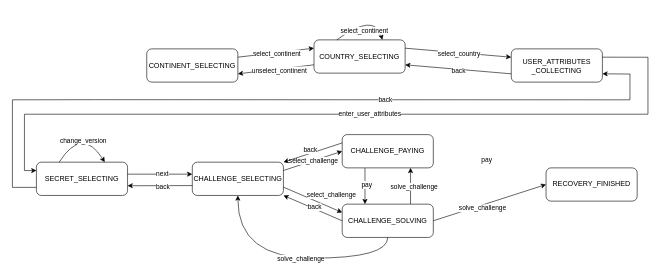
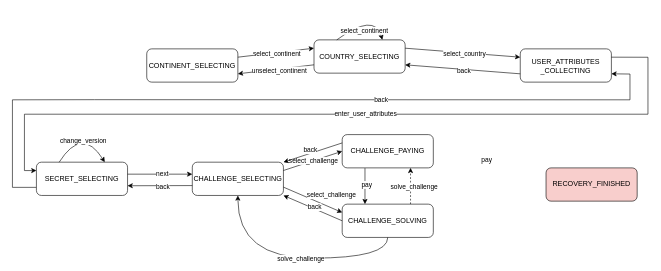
- <mxCell id="4" value="USER_ATTRIBUTES&lt;br&gt;_COLLECTING" style="rounded=1;whiteSpace=wrap;html=1;container=0;" parent="1" vertex="1"><mxGeometry x="852" y="81" width="152.0" height="55.5" as="geometry" /></mxCell>
+ <mxCell id="4" value="USER_ATTRIBUTES&lt;br&gt;_COLLECTING" style="rounded=1;whiteSpace=wrap;html=1;container=0;" parent="1" vertex="1"><mxGeometry x="867" y="81" width="152.0" height="55.5" as="geometry" /></mxCell>
- <mxCell id="33" value="RECOVERY_FINISHED" style="rounded=1;whiteSpace=wrap;html=1;container=0;" parent="1" vertex="1"><mxGeometry x="910" y="279.5" width="152.0" height="55.5" as="geometry" /></mxCell>
+ <mxCell id="33" value="RECOVERY_FINISHED" style="rounded=1;whiteSpace=wrap;html=1;container=0;fillColor=#f8cecc;" parent="1" vertex="1"><mxGeometry x="910" y="279.5" width="152.0" height="55.5" as="geometry" /></mxCell>
- <mxCell id="23" style="edgeStyle=orthogonalEdgeStyle;rounded=0;orthogonalLoop=1;jettySize=auto;html=1;exitX=0.75;exitY=0;exitDx=0;exitDy=0;entryX=0.75;entryY=1;entryDx=0;entryDy=0;" parent="1" source="24" target="6" edge="1"><mxGeometry relative="1" as="geometry" /></mxCell>
+ <mxCell id="23" style="edgeStyle=orthogonalEdgeStyle;rounded=0;orthogonalLoop=1;jettySize=auto;html=1;exitX=0.75;exitY=0;exitDx=0;exitDy=0;entryX=0.75;entryY=1;entryDx=0;entryDy=0;dashed=1;" parent="1" source="24" target="6" edge="1"><mxGeometry relative="1" as="geometry" /></mxCell>
- <mxCell id="34" value="" style="endArrow=classic;html=1;exitX=1;exitY=0.5;exitDx=0;exitDy=0;entryX=0;entryY=0.5;entryDx=0;entryDy=0;" parent="1" source="24" target="33" edge="1"><mxGeometry width="50" height="50" relative="1" as="geometry"><mxPoint x="560" y="260" as="sourcePoint" /><mxPoint x="610" y="210" as="targetPoint" /></mxGeometry></mxCell>
- <mxCell id="35" value="solve_challenge" style="edgeLabel;html=1;align=center;verticalAlign=middle;resizable=0;points=[];" parent="34" vertex="1" connectable="0"><mxGeometry x="-0.311" y="1" relative="1" as="geometry"><mxPoint x="17" y="1" as="offset" /></mxGeometry></mxCell>
